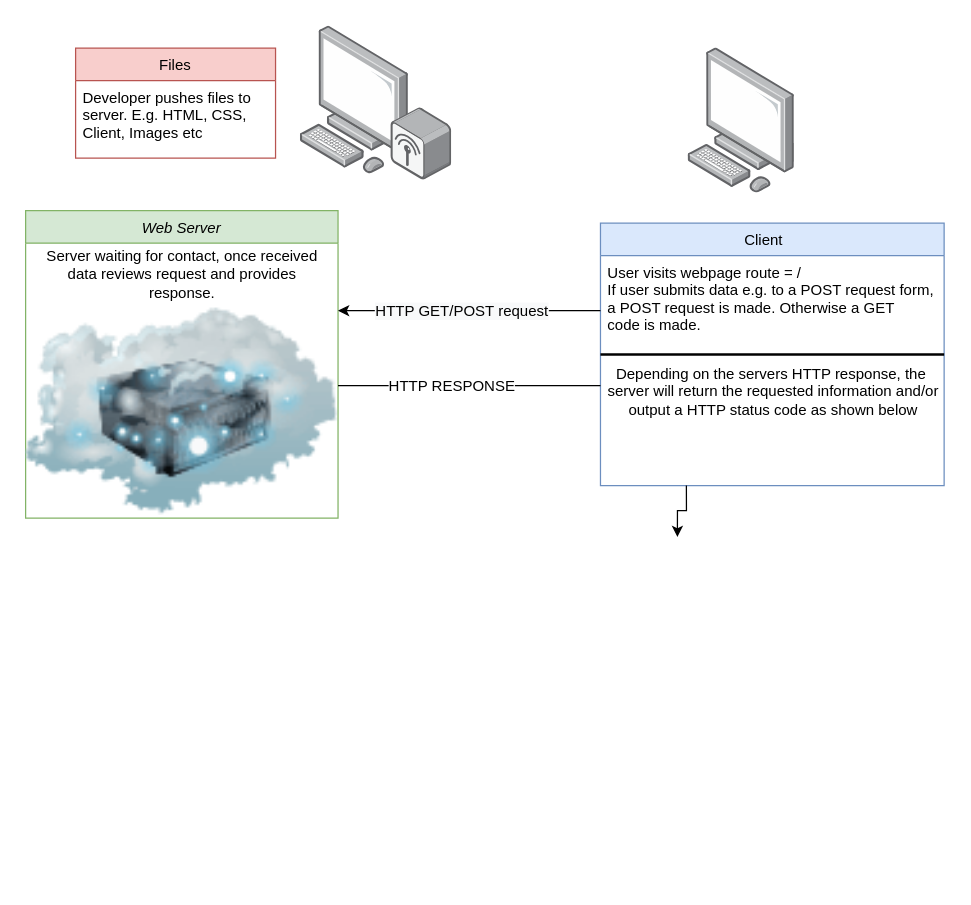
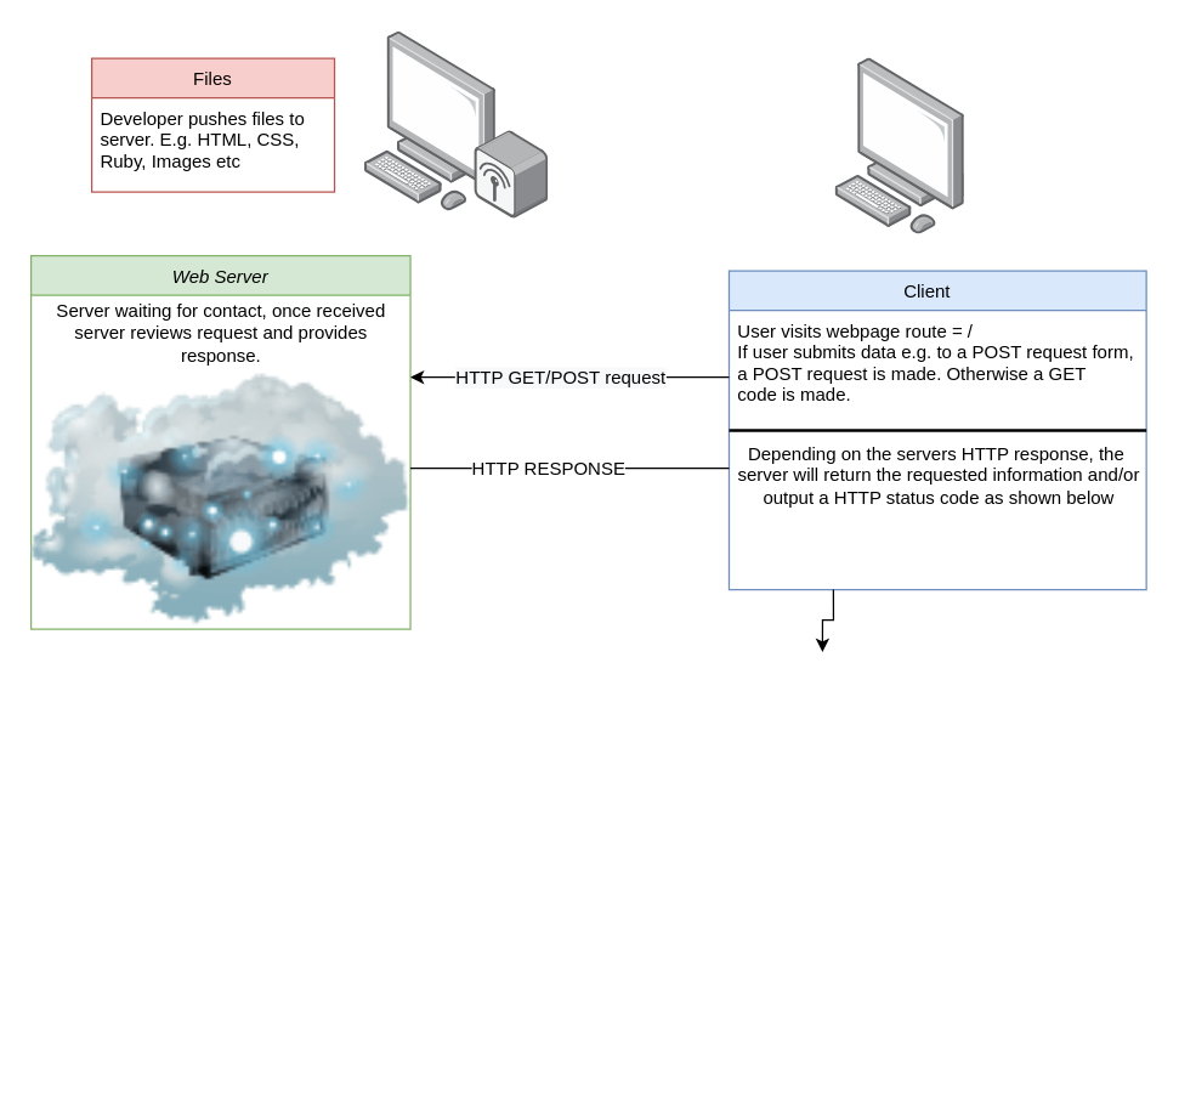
- <mxCell id="6" value="Developer pushes files to &#10;server. E.g. HTML, CSS, &#10;Client, Images etc" style="text;align=left;verticalAlign=top;spacingLeft=4;spacingRight=4;overflow=hidden;rotatable=0;points=[[0,0.5],[1,0.5]];portConstraint=eastwest;" parent="5" vertex="1"><mxGeometry y="26" width="160" height="54" as="geometry" /></mxCell>
+ <mxCell id="6" value="Developer pushes files to &#10;server. E.g. HTML, CSS, &#10;Ruby, Images etc" style="text;align=left;verticalAlign=top;spacingLeft=4;spacingRight=4;overflow=hidden;rotatable=0;points=[[0,0.5],[1,0.5]];portConstraint=eastwest;" parent="5" vertex="1"><mxGeometry y="26" width="160" height="54" as="geometry" /></mxCell>
- <mxCell id="3" value="Server waiting for contact, once received&lt;br&gt;data reviews request and provides &lt;br&gt;response." style="text;html=1;align=center;verticalAlign=middle;resizable=0;points=[];autosize=1;strokeColor=none;fillColor=none;fontSize=12;" vertex="1" parent="2"><mxGeometry y="26" width="250" height="50" as="geometry" /></mxCell>
+ <mxCell id="3" value="Server waiting for contact, once received&lt;br&gt;server reviews request and provides &lt;br&gt;response." style="text;html=1;align=center;verticalAlign=middle;resizable=0;points=[];autosize=1;strokeColor=none;fillColor=none;fontSize=12;" vertex="1" parent="2"><mxGeometry y="26" width="250" height="50" as="geometry" /></mxCell>
